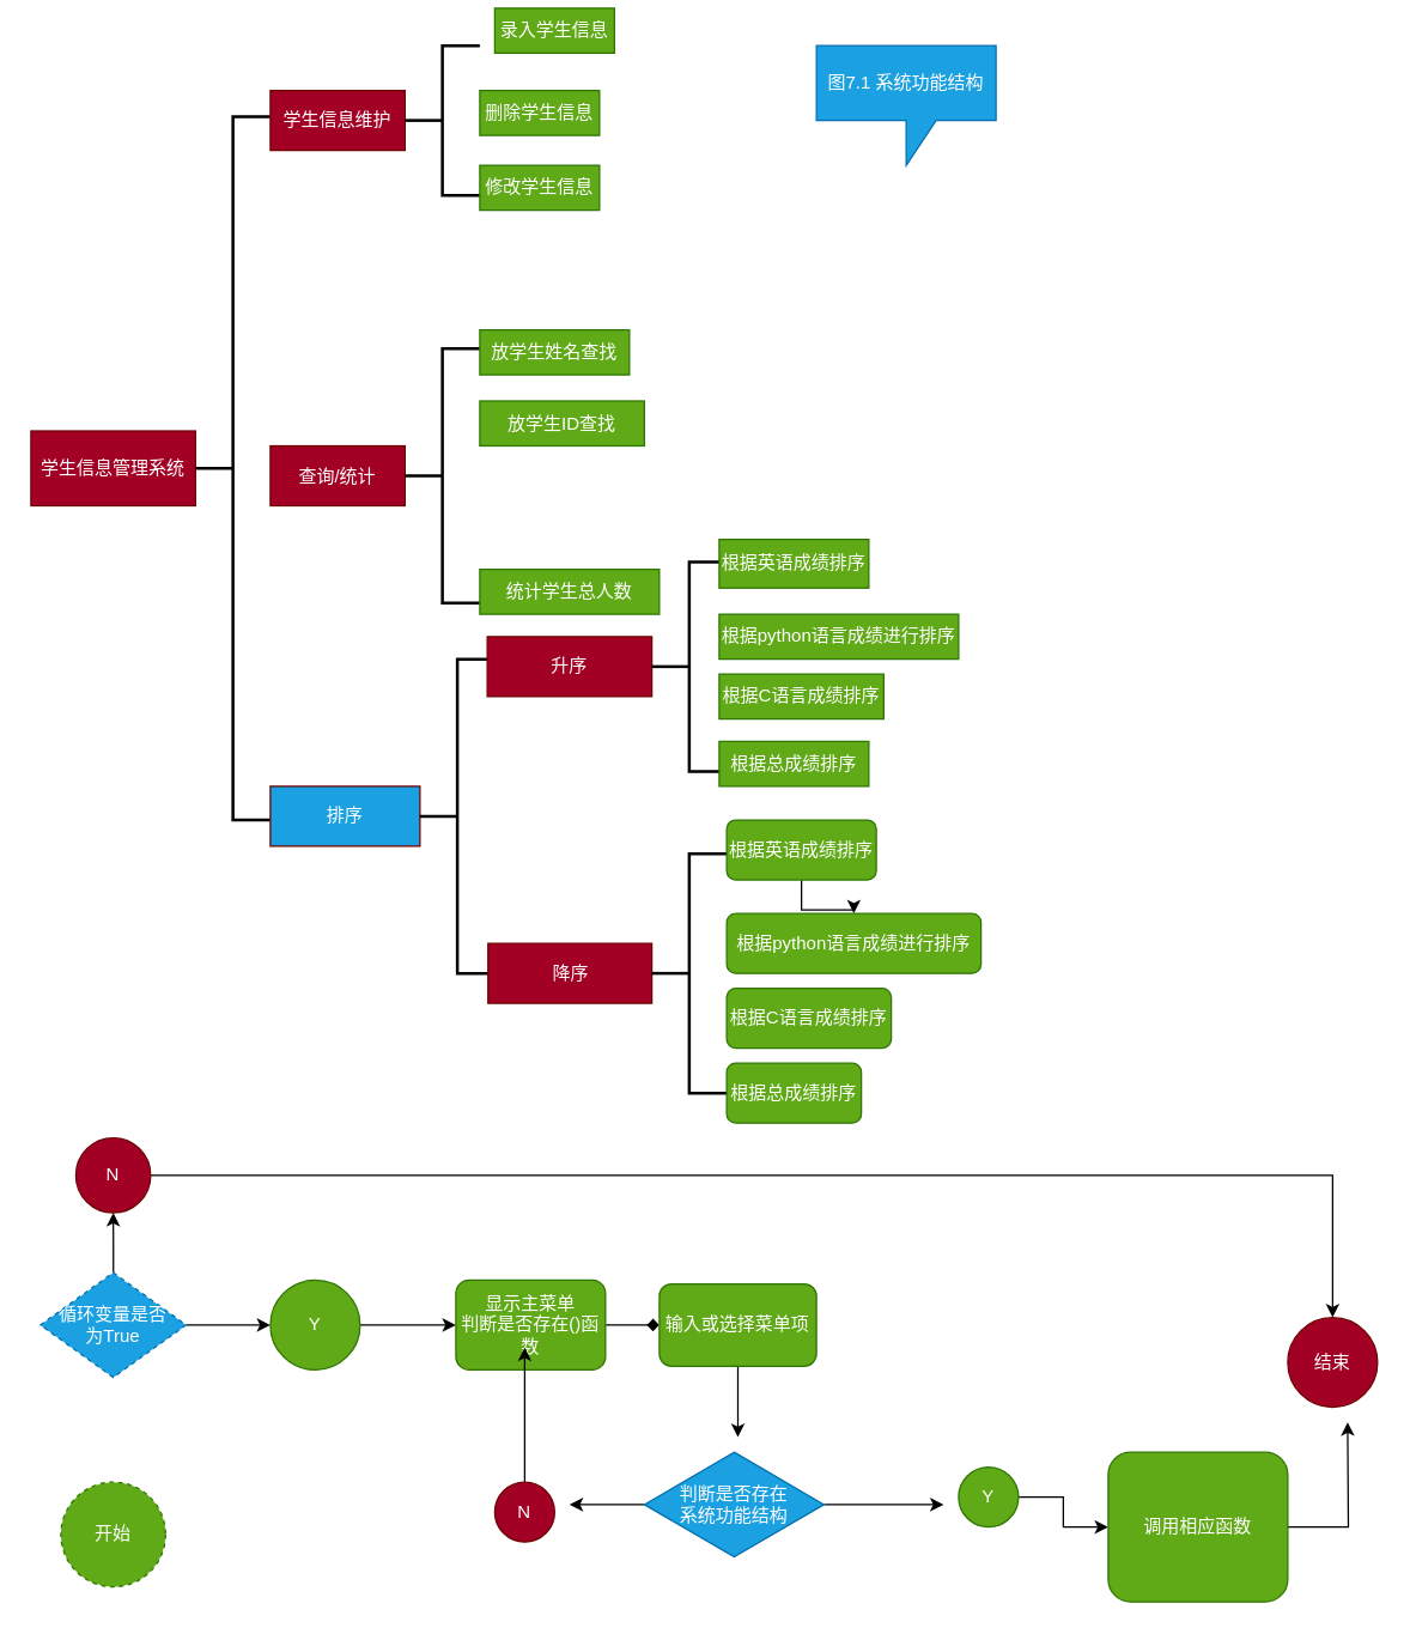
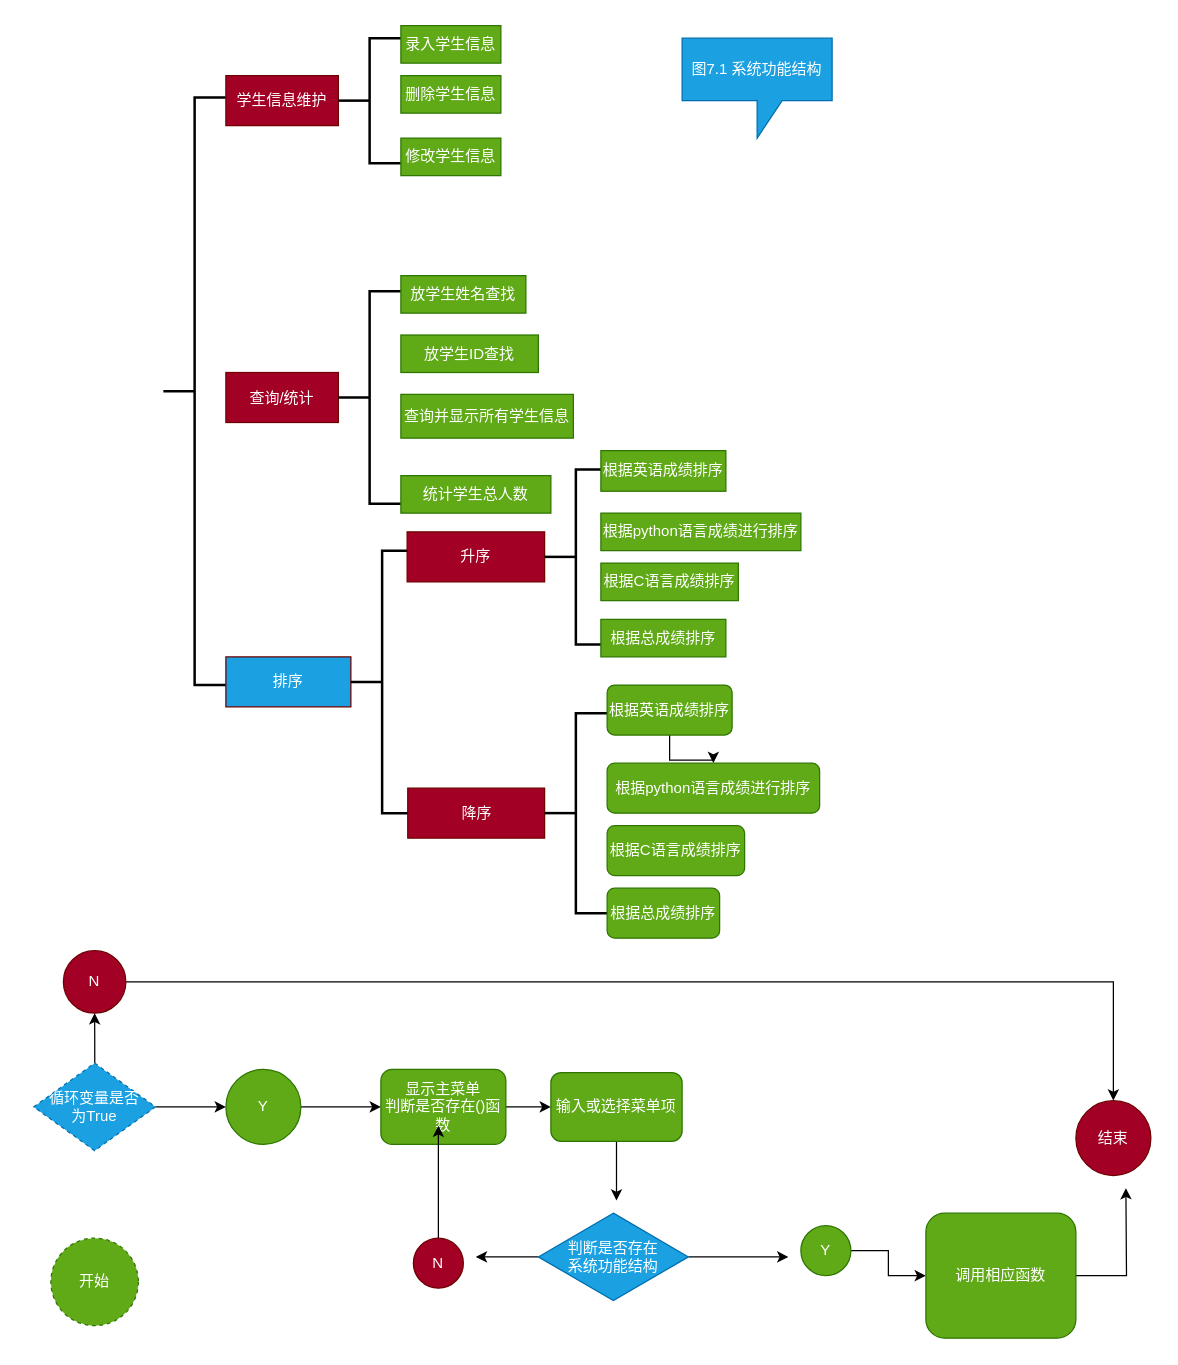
- <mxCell id="6" value="录入学生信息" style="rounded=0;whiteSpace=wrap;html=1;fillColor=#60a917;strokeColor=#2D7600;fontColor=#ffffff;" parent="1" vertex="1"><mxGeometry x="330" y="5" width="80" height="30" as="geometry" /></mxCell>
+ <mxCell id="6" value="录入学生信息" style="rounded=0;whiteSpace=wrap;html=1;fillColor=#60a917;strokeColor=#2D7600;fontColor=#ffffff;" parent="1" vertex="1"><mxGeometry x="320" y="20" width="80" height="30" as="geometry" /></mxCell>
- <mxCell id="2" value="学生信息管理系统" style="rounded=0;whiteSpace=wrap;html=1;fillColor=#a20025;strokeColor=#6F0000;fontColor=#ffffff;" parent="1" vertex="1"><mxGeometry x="20" y="287.5" width="110" height="50" as="geometry" /></mxCell>
+ <mxCell id="14" value="查询并显示所有学生信息" style="rounded=0;whiteSpace=wrap;html=1;fillColor=#60a917;strokeColor=#2D7600;fontColor=#ffffff;" parent="1" vertex="1"><mxGeometry x="320" y="315" width="138" height="35" as="geometry" /></mxCell>
- <mxCell id="36" style="edgeStyle=orthogonalEdgeStyle;rounded=0;orthogonalLoop=1;jettySize=auto;html=1;entryX=0;entryY=0.5;entryDx=0;entryDy=0;endArrow=diamond;" edge="1" parent="1" source="37" target="42"><mxGeometry relative="1" as="geometry" /></mxCell>
+ <mxCell id="36" style="edgeStyle=orthogonalEdgeStyle;rounded=0;orthogonalLoop=1;jettySize=auto;html=1;entryX=0;entryY=0.5;entryDx=0;entryDy=0;" edge="1" parent="1" source="37" target="42"><mxGeometry relative="1" as="geometry" /></mxCell>
